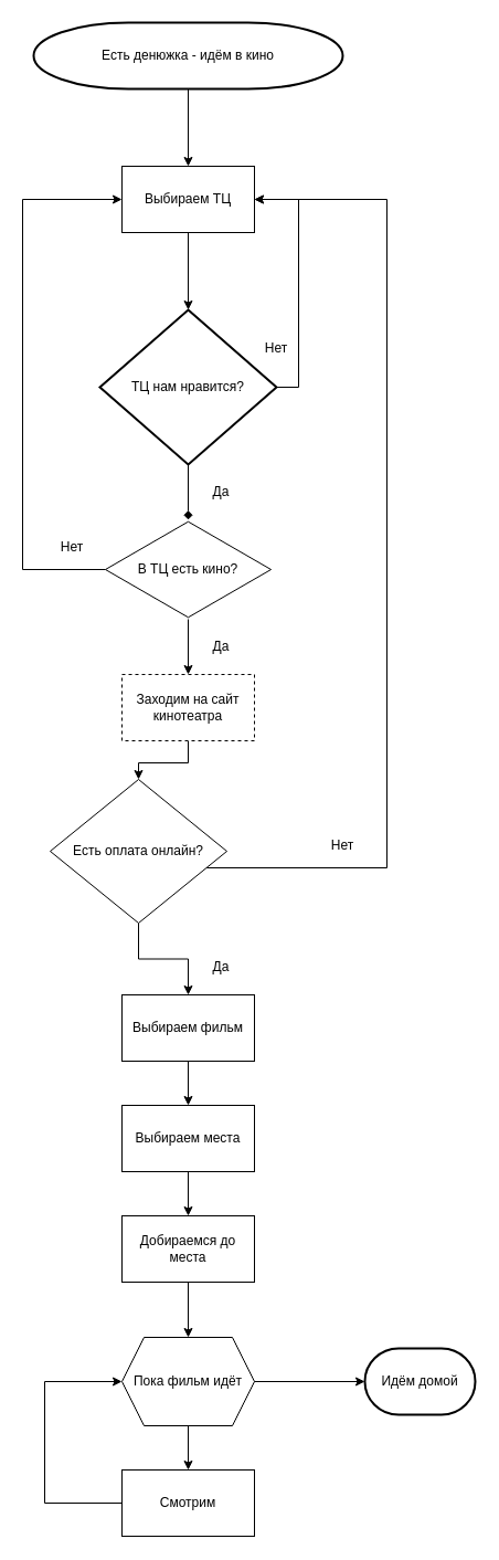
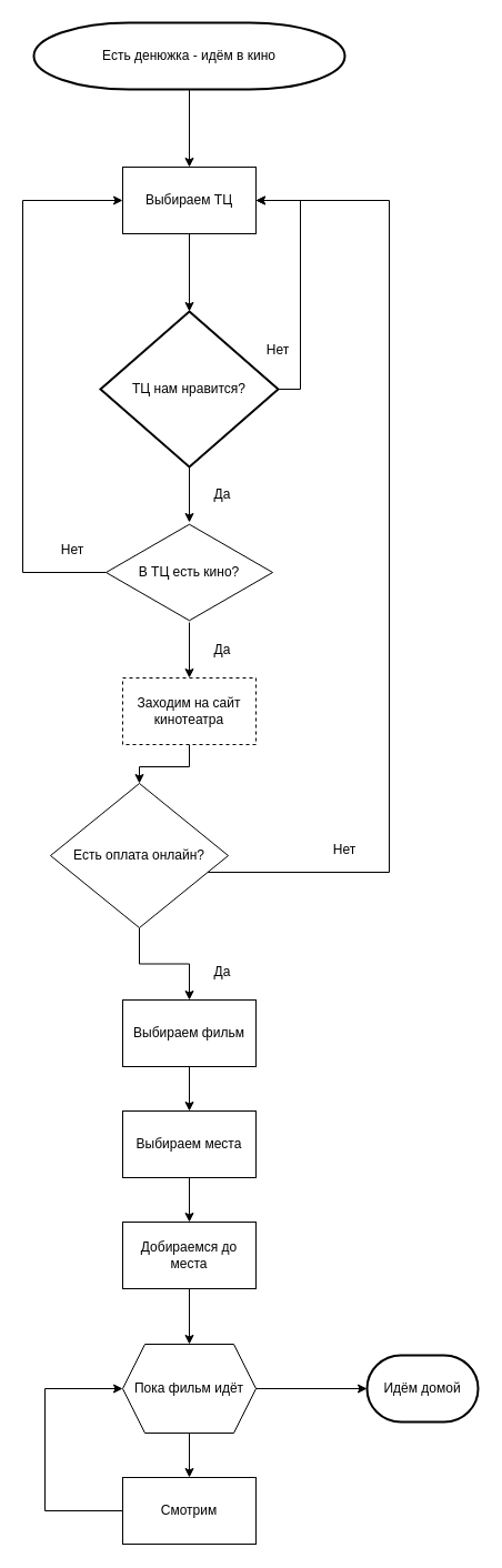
- <mxCell id="7" value="" style="edgeStyle=orthogonalEdgeStyle;rounded=0;orthogonalLoop=1;jettySize=auto;html=1;endArrow=diamond;" edge="1" parent="1" source="8" target="12"><mxGeometry relative="1" as="geometry" /></mxCell>
+ <mxCell id="7" value="" style="edgeStyle=orthogonalEdgeStyle;rounded=0;orthogonalLoop=1;jettySize=auto;html=1;" edge="1" parent="1" source="8" target="12"><mxGeometry relative="1" as="geometry" /></mxCell>
